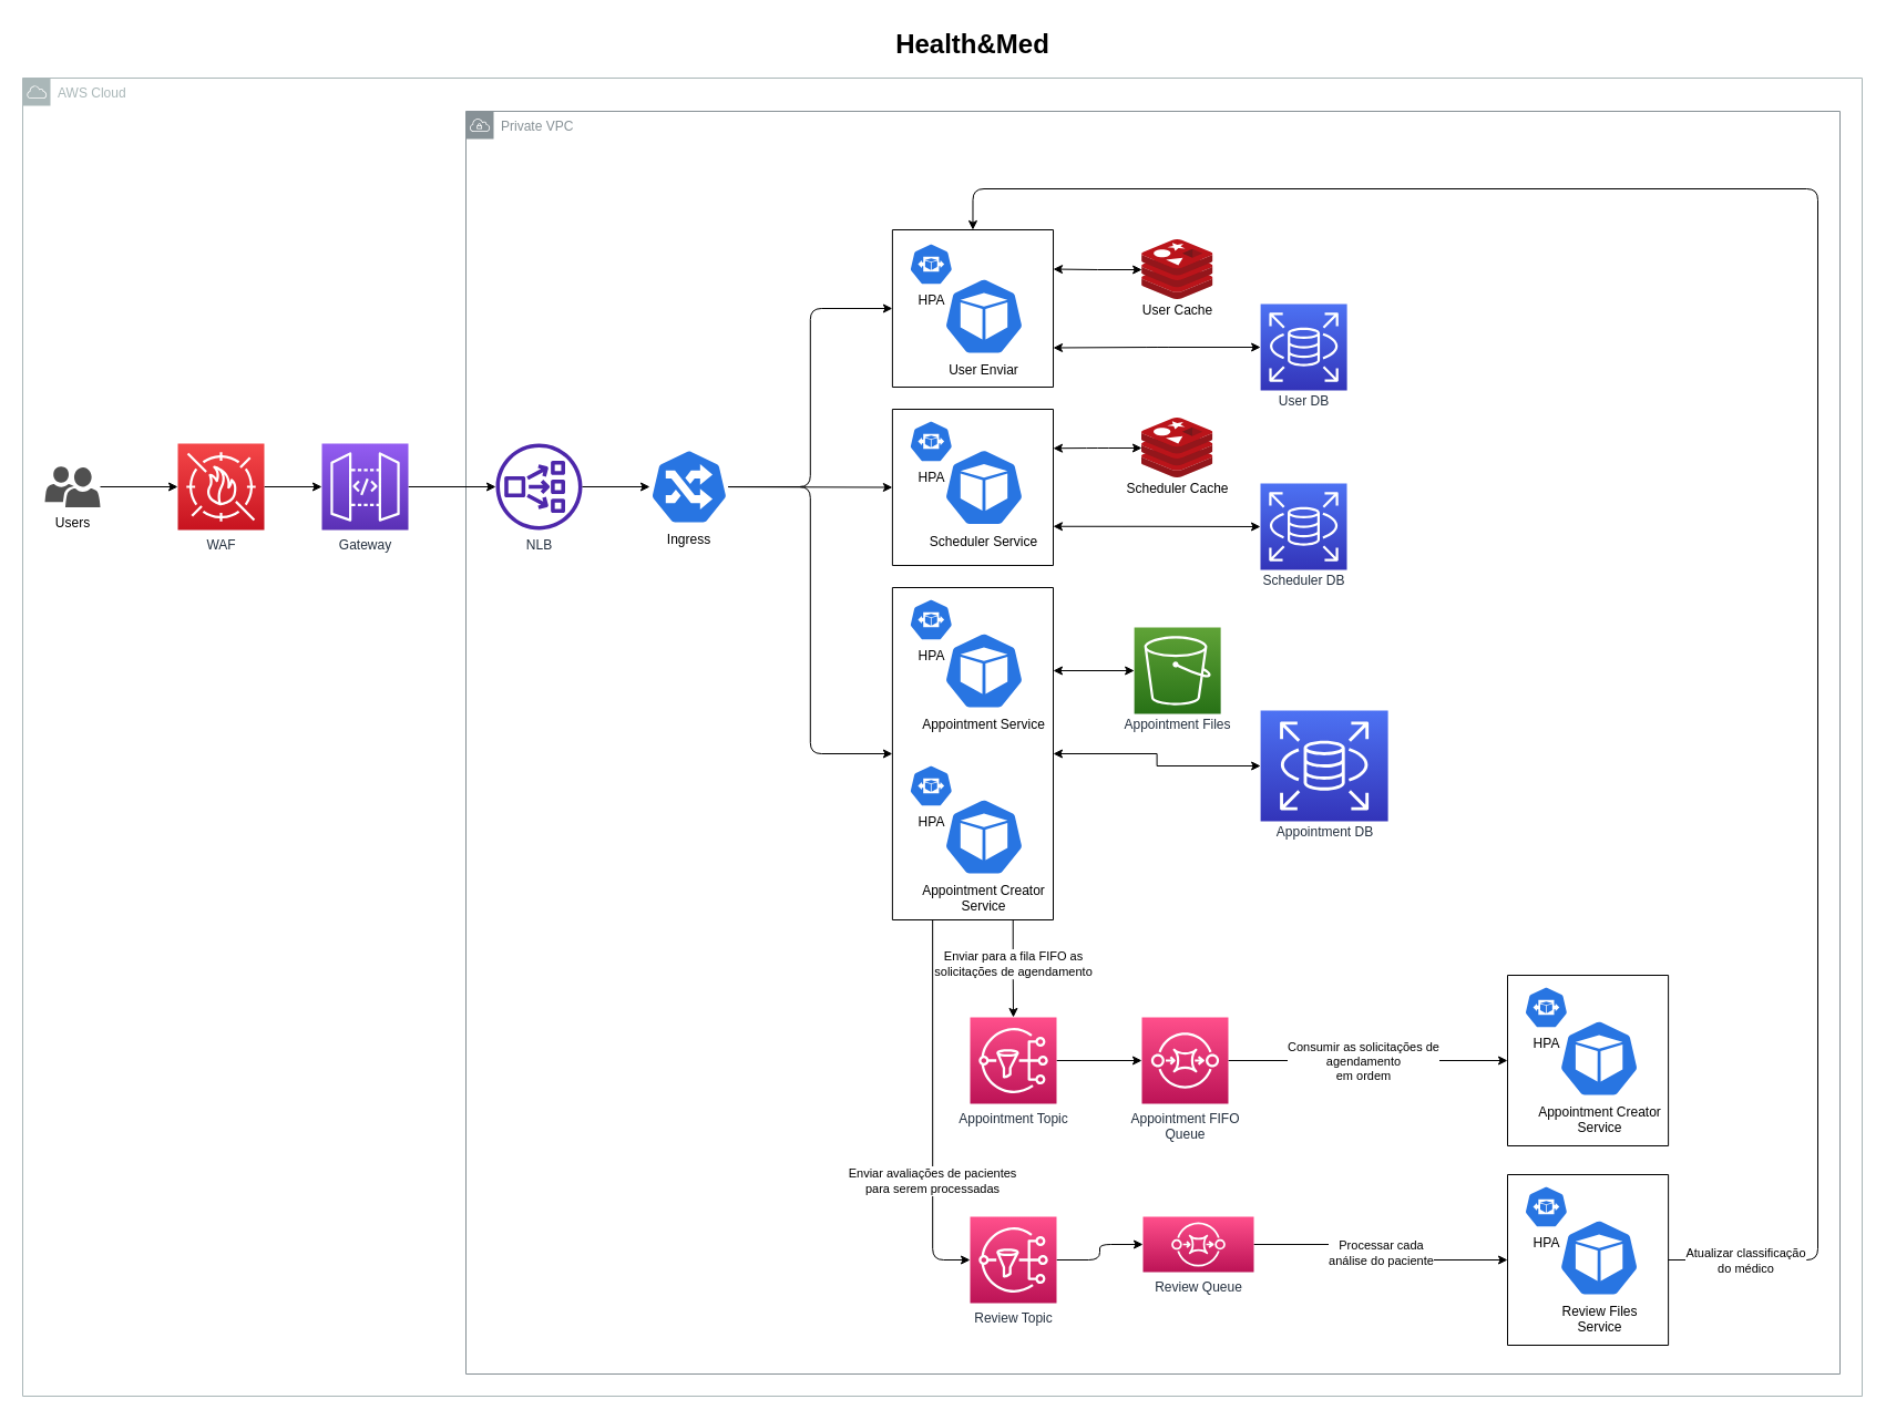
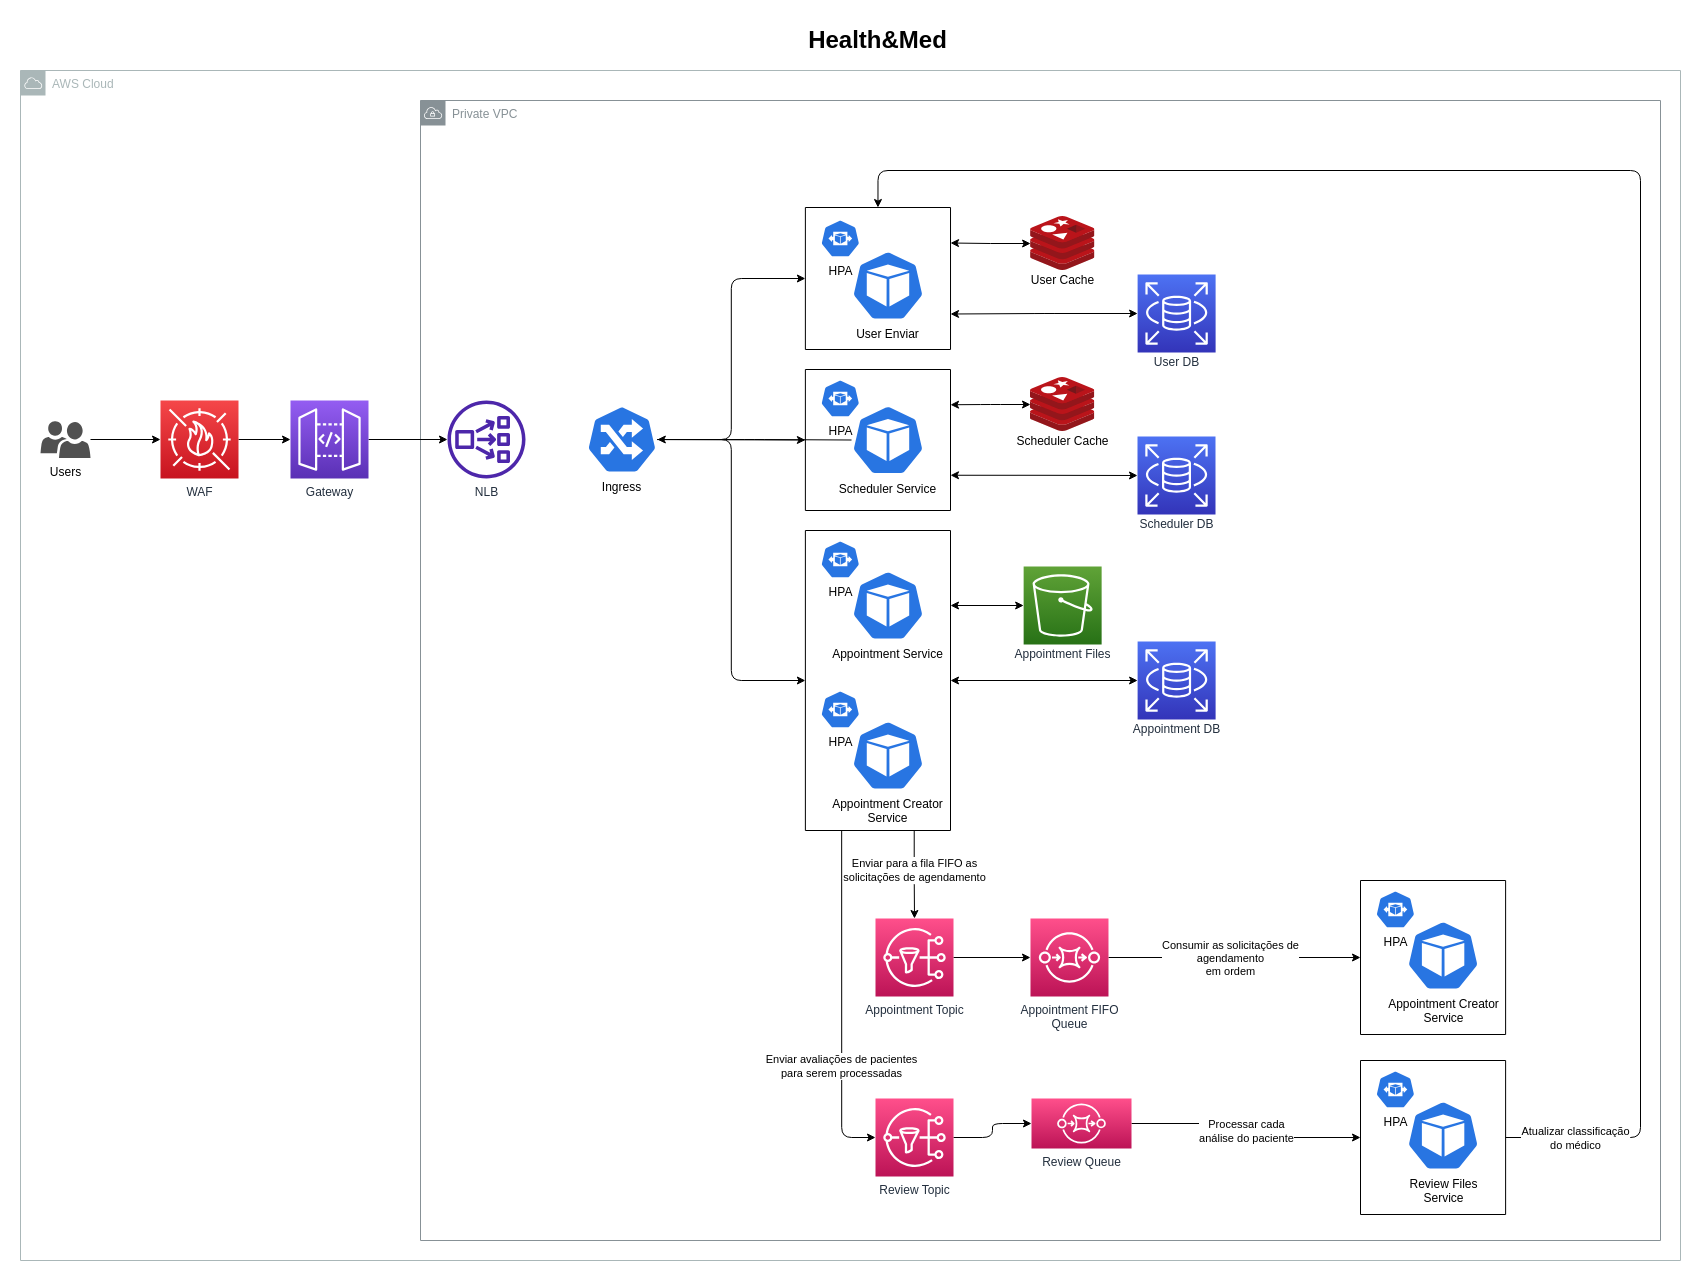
- <mxCell id="13" style="edgeStyle=orthogonalEdgeStyle;rounded=1;html=1;startArrow=classic;startFill=1;endArrow=none;endFill=0;" edge="1" parent="1" source="14" target="9"><mxGeometry relative="1" as="geometry" /></mxCell>
+ <mxCell id="13" style="edgeStyle=orthogonalEdgeStyle;rounded=1;html=1;startArrow=classic;startFill=1;endArrow=none;endFill=0;" edge="1" parent="1" source="14" target="42"><mxGeometry relative="1" as="geometry" /></mxCell>
- <mxCell id="25" value="Appointment DB" style="sketch=0;points=[[0,0,0],[0.25,0,0],[0.5,0,0],[0.75,0,0],[1,0,0],[0,1,0],[0.25,1,0],[0.5,1,0],[0.75,1,0],[1,1,0],[0,0.25,0],[0,0.5,0],[0,0.75,0],[1,0.25,0],[1,0.5,0],[1,0.75,0]];outlineConnect=0;fontColor=#232F3E;gradientColor=#4D72F3;gradientDirection=north;fillColor=#3334B9;strokeColor=#ffffff;dashed=0;verticalLabelPosition=bottom;verticalAlign=top;align=center;html=1;fontSize=12;fontStyle=0;aspect=fixed;shape=mxgraph.aws4.resourceIcon;resIcon=mxgraph.aws4.rds;labelBackgroundColor=default;spacingTop=-4;rounded=1;" vertex="1" parent="1"><mxGeometry x="1137.11" y="641" width="115" height="100" as="geometry" /></mxCell>
+ <mxCell id="25" value="Appointment DB" style="sketch=0;points=[[0,0,0],[0.25,0,0],[0.5,0,0],[0.75,0,0],[1,0,0],[0,1,0],[0.25,1,0],[0.5,1,0],[0.75,1,0],[1,1,0],[0,0.25,0],[0,0.5,0],[0,0.75,0],[1,0.25,0],[1,0.5,0],[1,0.75,0]];outlineConnect=0;fontColor=#232F3E;gradientColor=#4D72F3;gradientDirection=north;fillColor=#3334B9;strokeColor=#ffffff;dashed=0;verticalLabelPosition=bottom;verticalAlign=top;align=center;html=1;fontSize=12;fontStyle=0;aspect=fixed;shape=mxgraph.aws4.resourceIcon;resIcon=mxgraph.aws4.rds;labelBackgroundColor=default;spacingTop=-4;rounded=1;" vertex="1" parent="1"><mxGeometry x="1137.11" y="641" width="78" height="78" as="geometry" /></mxCell>
